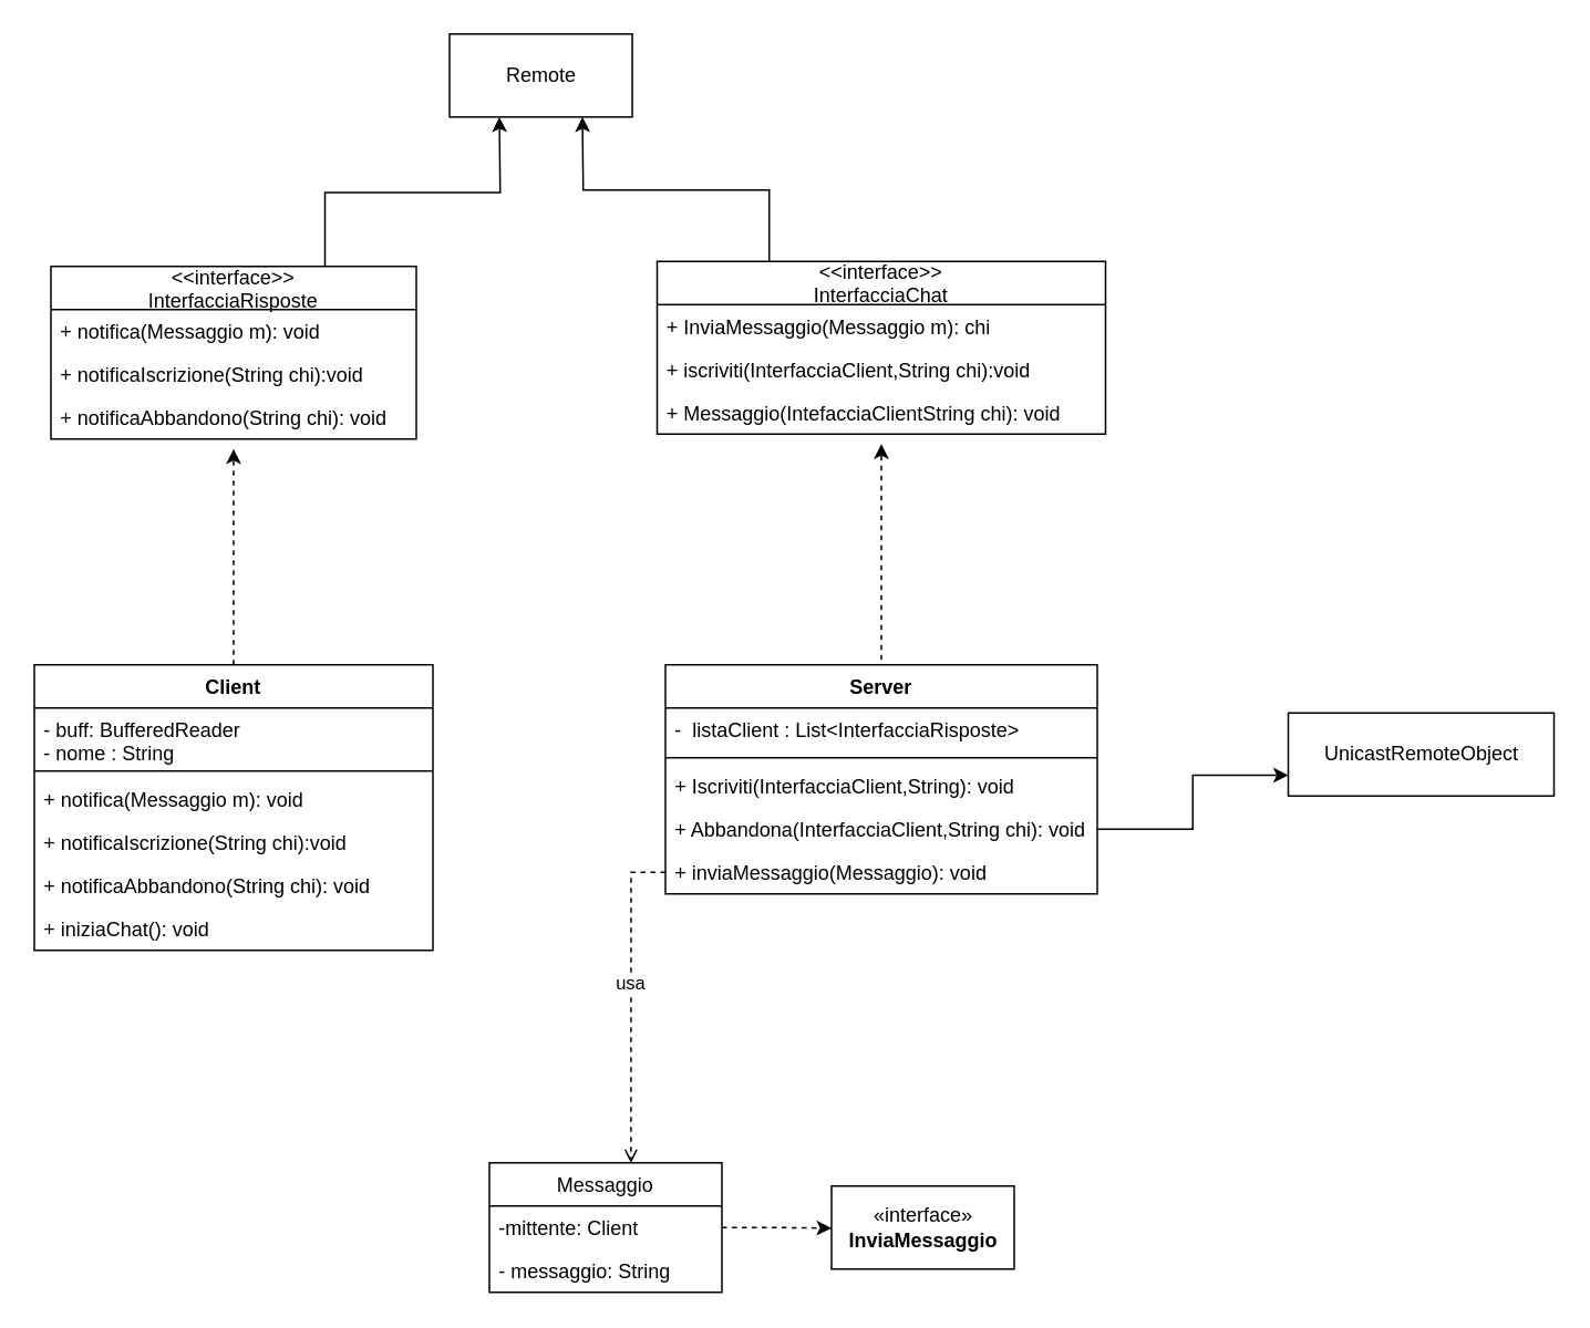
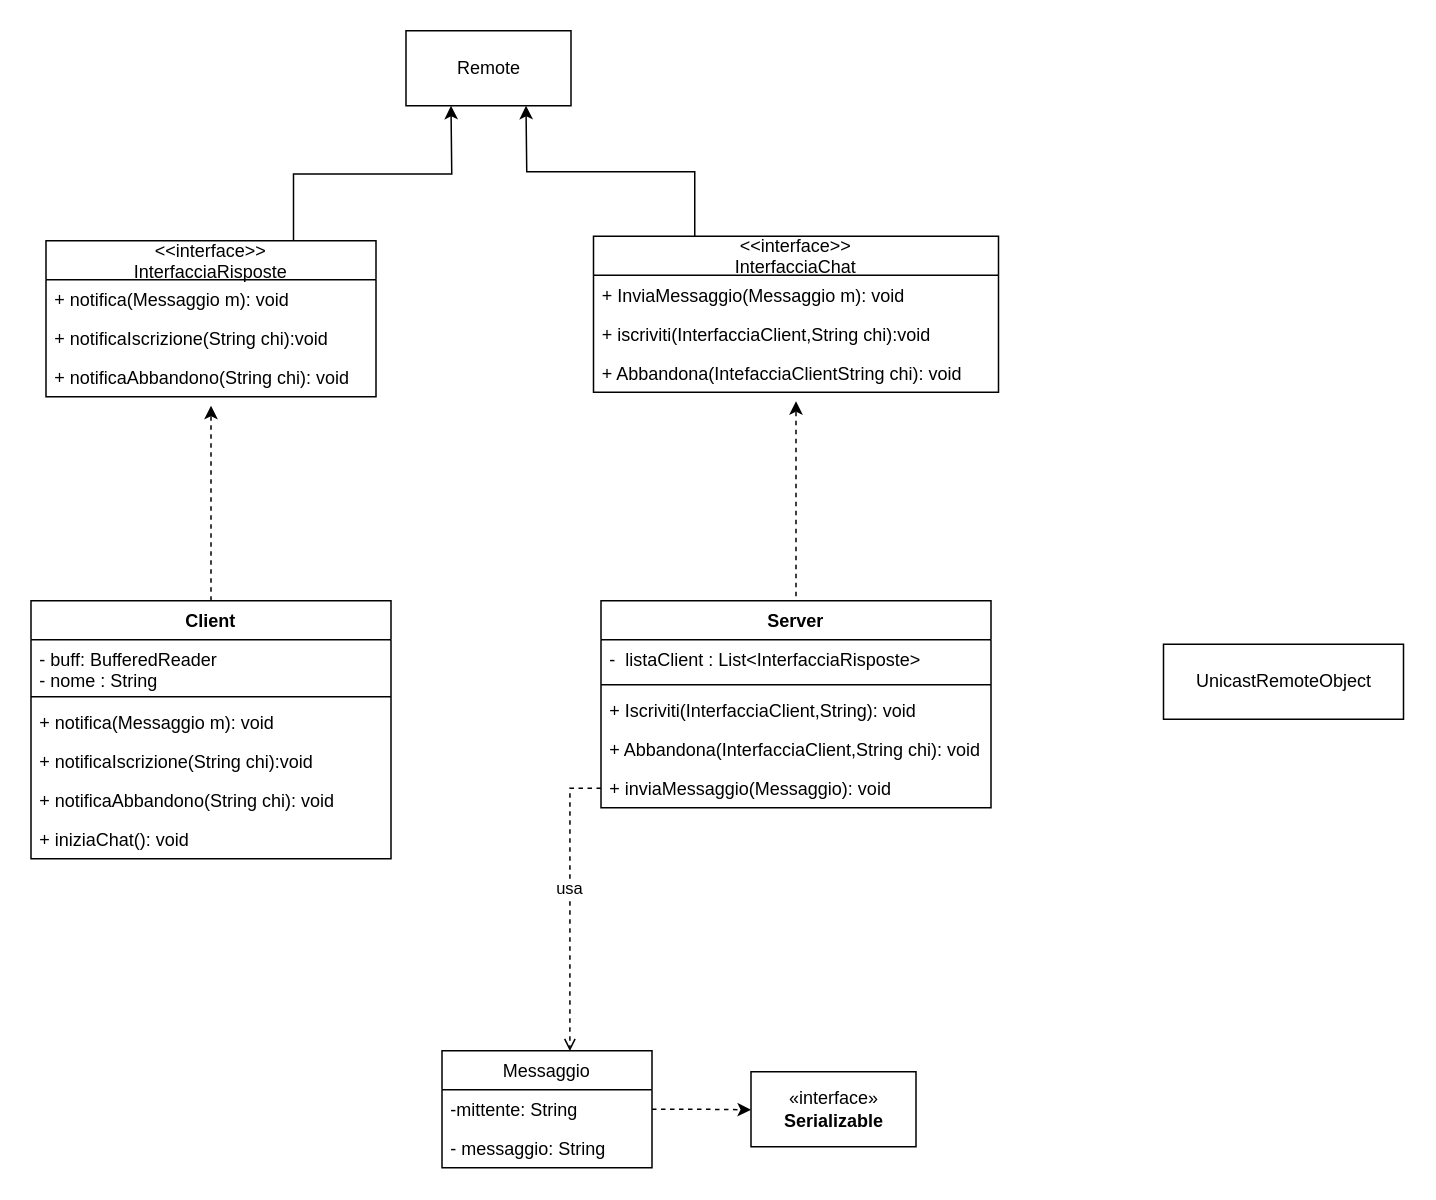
- <mxCell id="24" value="+ InviaMessaggio(Messaggio m): chi" style="text;strokeColor=none;fillColor=none;align=left;verticalAlign=top;spacingLeft=4;spacingRight=4;overflow=hidden;rotatable=0;points=[[0,0.5],[1,0.5]];portConstraint=eastwest;" parent="23" vertex="1"><mxGeometry y="26" width="270" height="26" as="geometry" /></mxCell>
+ <mxCell id="24" value="+ InviaMessaggio(Messaggio m): void" style="text;strokeColor=none;fillColor=none;align=left;verticalAlign=top;spacingLeft=4;spacingRight=4;overflow=hidden;rotatable=0;points=[[0,0.5],[1,0.5]];portConstraint=eastwest;" parent="23" vertex="1"><mxGeometry y="26" width="270" height="26" as="geometry" /></mxCell>
- <mxCell id="26" value="+ Messaggio(IntefacciaClientString chi): void" style="text;strokeColor=none;fillColor=none;align=left;verticalAlign=top;spacingLeft=4;spacingRight=4;overflow=hidden;rotatable=0;points=[[0,0.5],[1,0.5]];portConstraint=eastwest;" parent="23" vertex="1"><mxGeometry y="78" width="270" height="26" as="geometry" /></mxCell>
+ <mxCell id="26" value="+ Abbandona(IntefacciaClientString chi): void" style="text;strokeColor=none;fillColor=none;align=left;verticalAlign=top;spacingLeft=4;spacingRight=4;overflow=hidden;rotatable=0;points=[[0,0.5],[1,0.5]];portConstraint=eastwest;" parent="23" vertex="1"><mxGeometry y="78" width="270" height="26" as="geometry" /></mxCell>
- <mxCell id="36" style="edgeStyle=orthogonalEdgeStyle;rounded=0;orthogonalLoop=1;jettySize=auto;html=1;exitX=1;exitY=0.5;exitDx=0;exitDy=0;entryX=0;entryY=0.75;entryDx=0;entryDy=0;" parent="1" source="14" target="28" edge="1"><mxGeometry relative="1" as="geometry" /></mxCell>
- <mxCell id="33" value="«interface»&lt;br&gt;&lt;b&gt;InviaMessaggio&lt;/b&gt;" style="html=1;" parent="1" vertex="1"><mxGeometry x="500" y="714" width="110" height="50" as="geometry" /></mxCell>
+ <mxCell id="33" value="«interface»&lt;br&gt;&lt;b&gt;Serializable&lt;/b&gt;" style="html=1;" parent="1" vertex="1"><mxGeometry x="500" y="714" width="110" height="50" as="geometry" /></mxCell>
- <mxCell id="30" value="-mittente: Client" style="text;strokeColor=none;fillColor=none;align=left;verticalAlign=top;spacingLeft=4;spacingRight=4;overflow=hidden;rotatable=0;points=[[0,0.5],[1,0.5]];portConstraint=eastwest;" parent="29" vertex="1"><mxGeometry y="26" width="140" height="26" as="geometry" /></mxCell>
+ <mxCell id="30" value="-mittente: String" style="text;strokeColor=none;fillColor=none;align=left;verticalAlign=top;spacingLeft=4;spacingRight=4;overflow=hidden;rotatable=0;points=[[0,0.5],[1,0.5]];portConstraint=eastwest;" parent="29" vertex="1"><mxGeometry y="26" width="140" height="26" as="geometry" /></mxCell>
